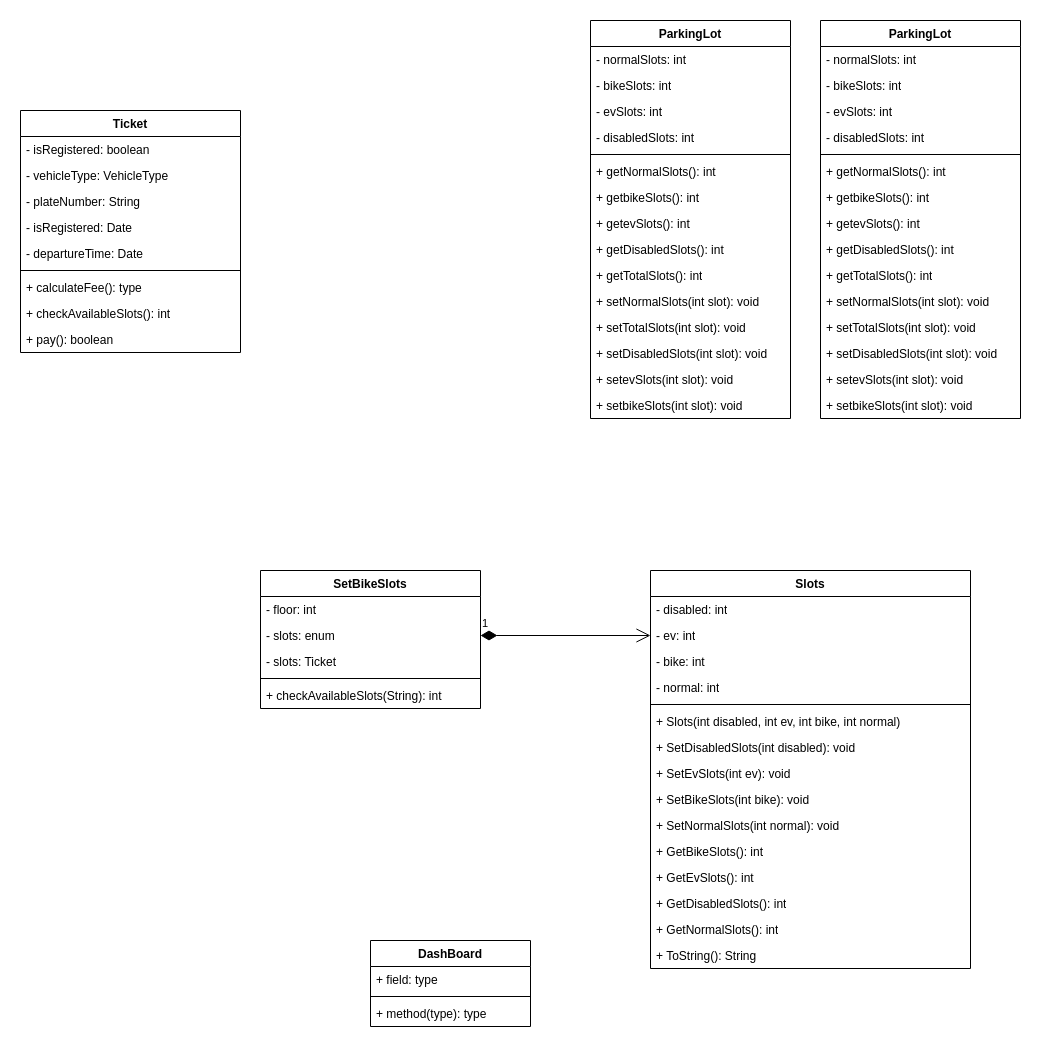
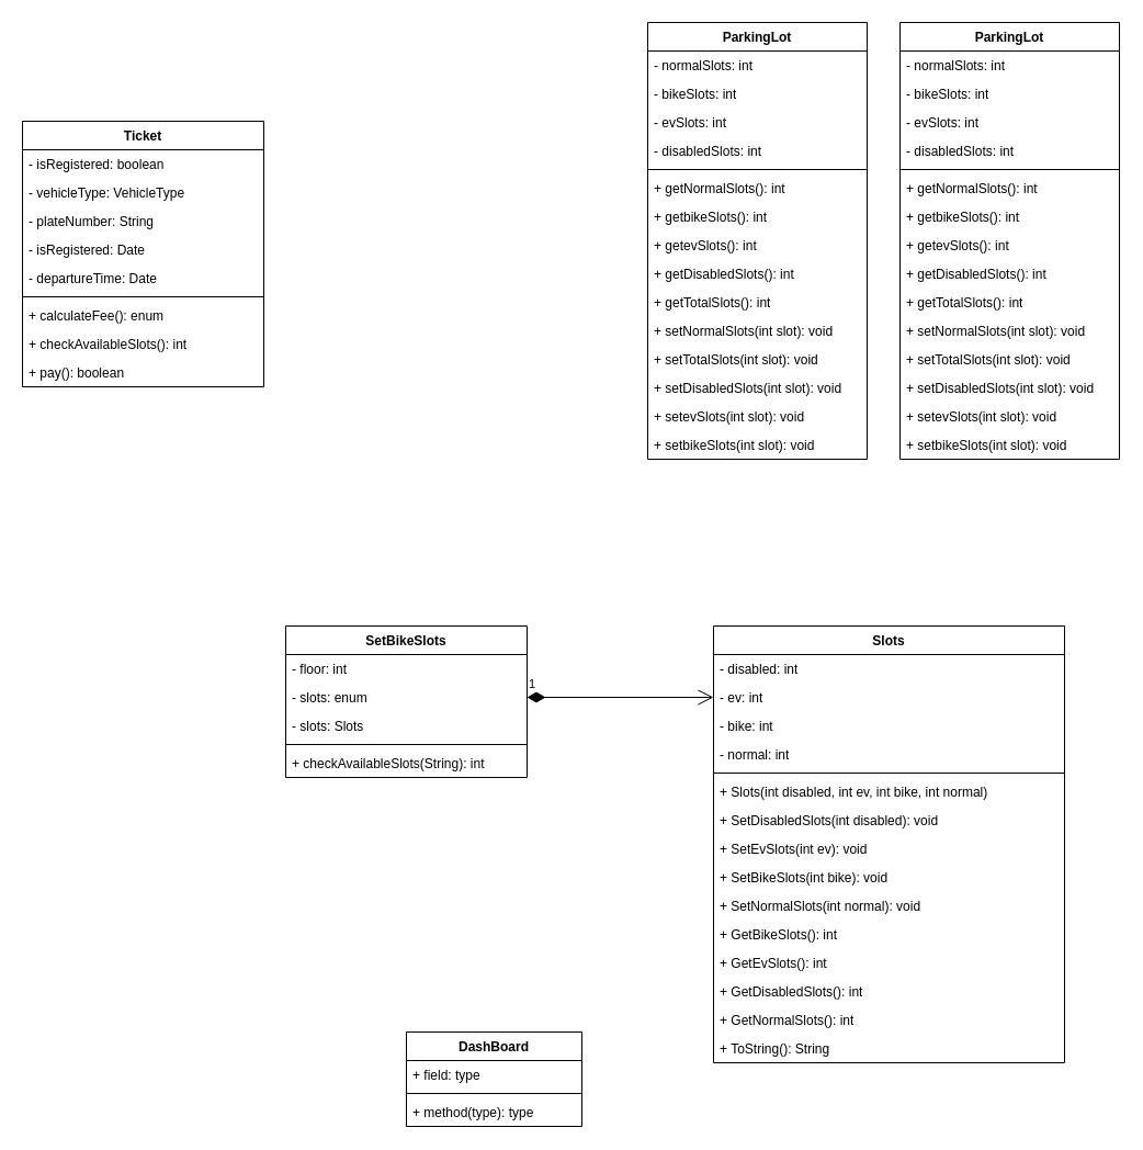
- <mxCell id="9" value="+ calculateFee(): type" style="text;strokeColor=none;fillColor=none;align=left;verticalAlign=top;spacingLeft=4;spacingRight=4;overflow=hidden;rotatable=0;points=[[0,0.5],[1,0.5]];portConstraint=eastwest;whiteSpace=wrap;html=1;" vertex="1" parent="2"><mxGeometry y="164" width="220" height="26" as="geometry" /></mxCell>
+ <mxCell id="9" value="+ calculateFee(): enum" style="text;strokeColor=none;fillColor=none;align=left;verticalAlign=top;spacingLeft=4;spacingRight=4;overflow=hidden;rotatable=0;points=[[0,0.5],[1,0.5]];portConstraint=eastwest;whiteSpace=wrap;html=1;" vertex="1" parent="2"><mxGeometry y="164" width="220" height="26" as="geometry" /></mxCell>
- <mxCell id="47" value="- slots: Ticket" style="text;strokeColor=none;fillColor=none;align=left;verticalAlign=top;spacingLeft=4;spacingRight=4;overflow=hidden;rotatable=0;points=[[0,0.5],[1,0.5]];portConstraint=eastwest;whiteSpace=wrap;html=1;" vertex="1" parent="44"><mxGeometry y="78" width="220" height="26" as="geometry" /></mxCell>
+ <mxCell id="47" value="- slots: Slots" style="text;strokeColor=none;fillColor=none;align=left;verticalAlign=top;spacingLeft=4;spacingRight=4;overflow=hidden;rotatable=0;points=[[0,0.5],[1,0.5]];portConstraint=eastwest;whiteSpace=wrap;html=1;" vertex="1" parent="44"><mxGeometry y="78" width="220" height="26" as="geometry" /></mxCell>
